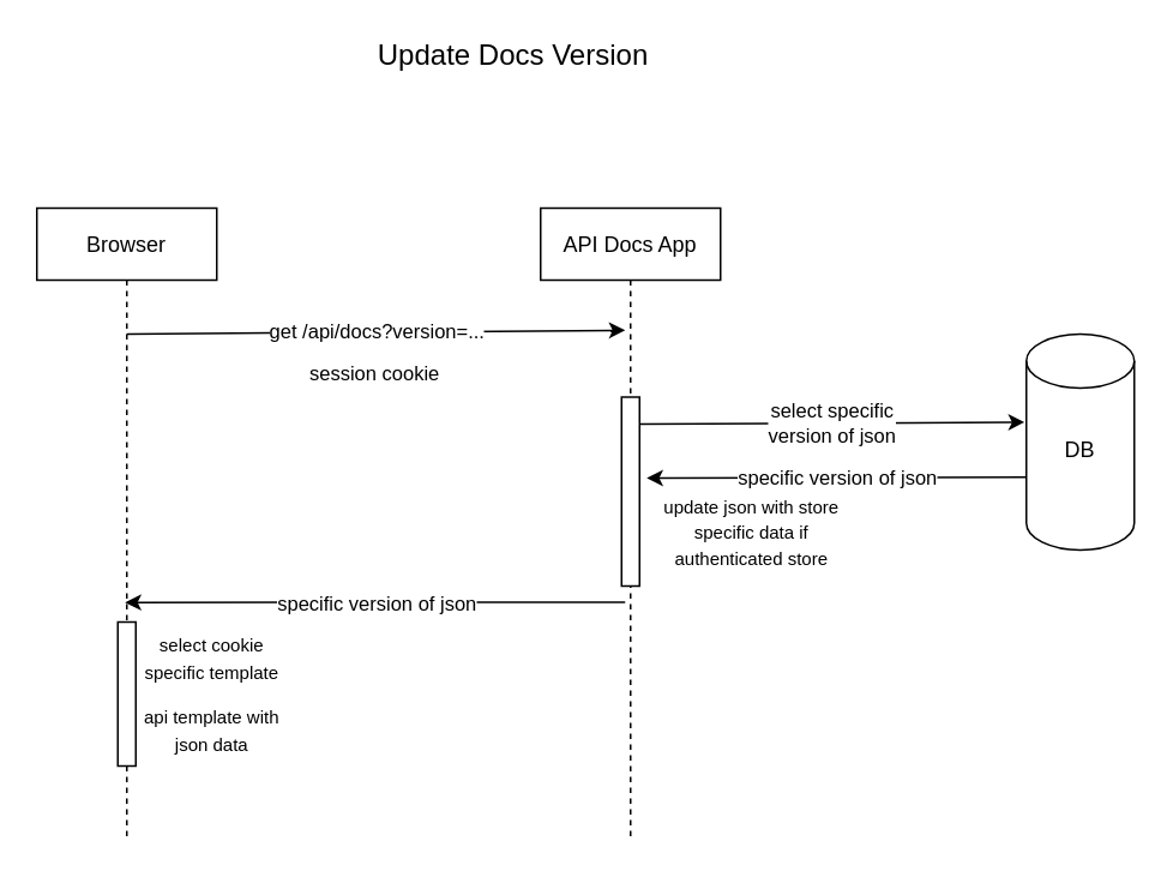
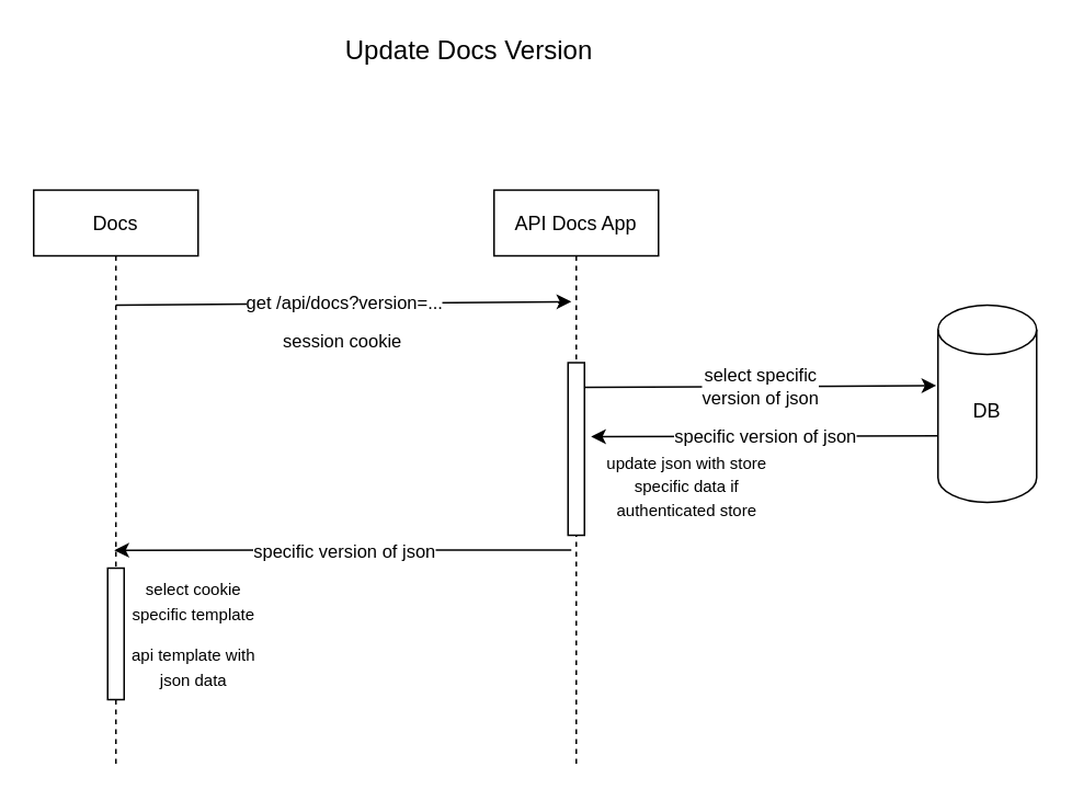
- <mxCell id="2" value="Browser" style="shape=umlLifeline;perimeter=lifelinePerimeter;container=1;collapsible=0;recursiveResize=0;rounded=0;shadow=0;strokeWidth=1;" vertex="1" parent="1"><mxGeometry x="20" y="115" width="100" height="350" as="geometry" /></mxCell>
+ <mxCell id="2" value="Docs" style="shape=umlLifeline;perimeter=lifelinePerimeter;container=1;collapsible=0;recursiveResize=0;rounded=0;shadow=0;strokeWidth=1;" vertex="1" parent="1"><mxGeometry x="20" y="115" width="100" height="350" as="geometry" /></mxCell>
